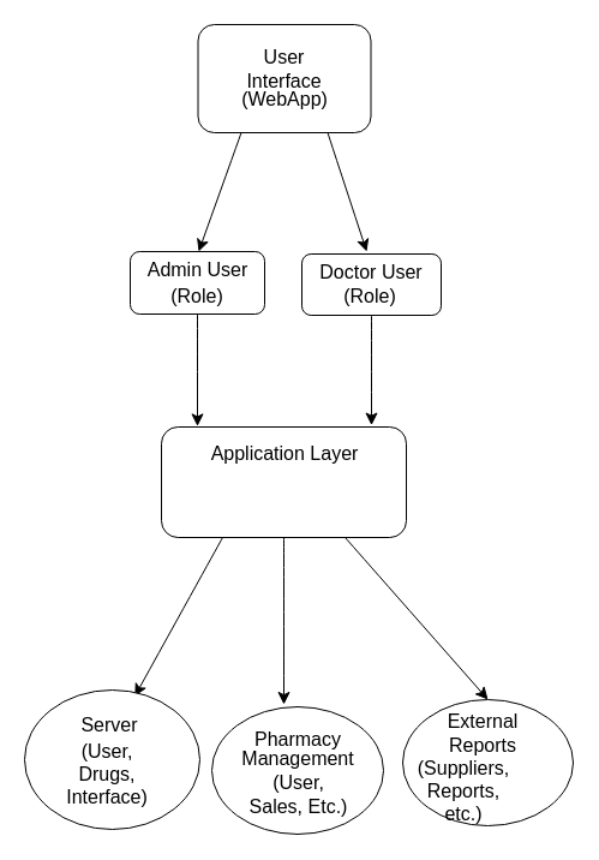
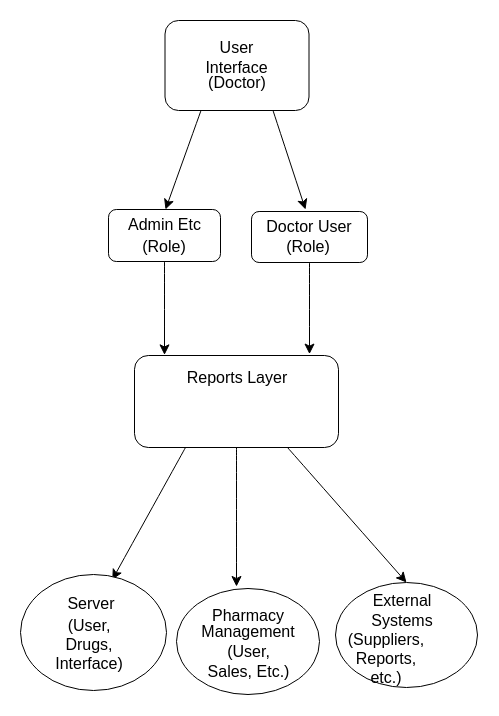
- <mxCell id="18" value="(WebApp)" style="text;strokeColor=none;fillColor=none;html=1;align=center;verticalAlign=middle;whiteSpace=wrap;rounded=0;fontSize=16;" parent="1" vertex="1"><mxGeometry x="207" y="67" width="60" height="30" as="geometry" /></mxCell>
+ <mxCell id="18" value="(Doctor)" style="text;strokeColor=none;fillColor=none;html=1;align=center;verticalAlign=middle;whiteSpace=wrap;rounded=0;fontSize=16;" parent="1" vertex="1"><mxGeometry x="207" y="67" width="60" height="30" as="geometry" /></mxCell>
- <mxCell id="19" value="Admin User" style="text;strokeColor=none;fillColor=none;html=1;align=center;verticalAlign=middle;whiteSpace=wrap;rounded=0;fontSize=16;" parent="1" vertex="1"><mxGeometry x="116.5" y="209" width="95" height="30" as="geometry" /></mxCell>
+ <mxCell id="19" value="Admin Etc" style="text;strokeColor=none;fillColor=none;html=1;align=center;verticalAlign=middle;whiteSpace=wrap;rounded=0;fontSize=16;" parent="1" vertex="1"><mxGeometry x="116.5" y="209" width="95" height="30" as="geometry" /></mxCell>
- <mxCell id="23" value="Application Layer" style="text;strokeColor=none;fillColor=none;html=1;align=center;verticalAlign=middle;whiteSpace=wrap;rounded=0;fontSize=16;" parent="1" vertex="1"><mxGeometry x="146" y="362" width="182" height="30" as="geometry" /></mxCell>
+ <mxCell id="23" value="Reports Layer" style="text;strokeColor=none;fillColor=none;html=1;align=center;verticalAlign=middle;whiteSpace=wrap;rounded=0;fontSize=16;" parent="1" vertex="1"><mxGeometry x="146" y="362" width="182" height="30" as="geometry" /></mxCell>
- <mxCell id="26" value="External Reports" style="text;strokeColor=none;fillColor=none;html=1;align=center;verticalAlign=middle;whiteSpace=wrap;rounded=0;fontSize=16;" parent="1" vertex="1"><mxGeometry x="372" y="595" width="60" height="30" as="geometry" /></mxCell>
+ <mxCell id="26" value="External Systems" style="text;strokeColor=none;fillColor=none;html=1;align=center;verticalAlign=middle;whiteSpace=wrap;rounded=0;fontSize=16;" parent="1" vertex="1"><mxGeometry x="372" y="595" width="60" height="30" as="geometry" /></mxCell>
